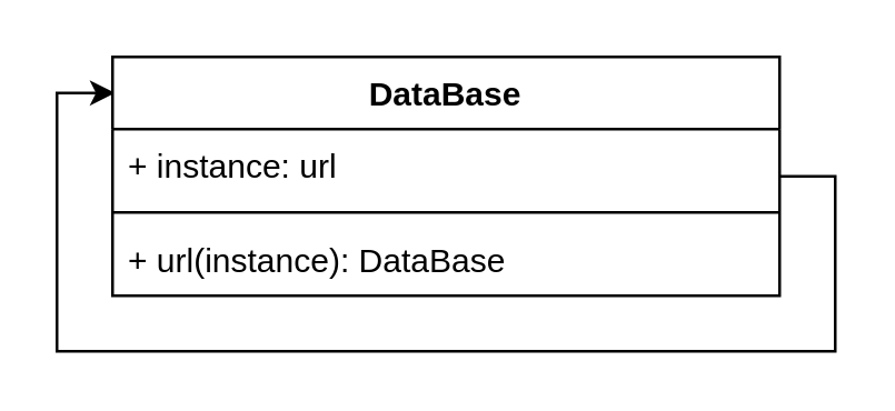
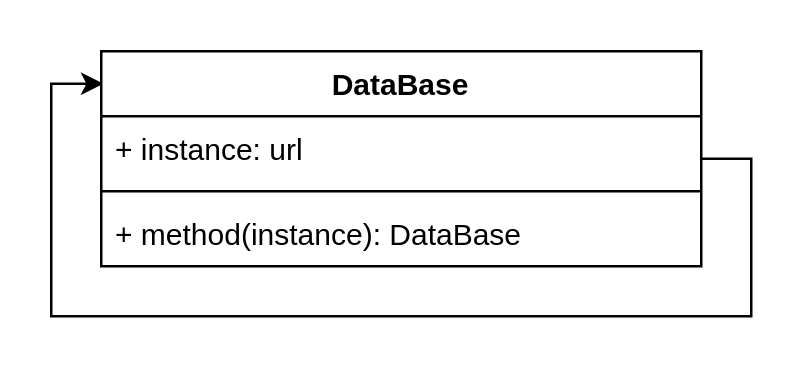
- <mxCell id="6" value="+ url(instance): DataBase  &#10;&#10;" style="text;strokeColor=none;fillColor=none;align=left;verticalAlign=top;spacingLeft=4;spacingRight=4;overflow=hidden;rotatable=0;points=[[0,0.5],[1,0.5]];portConstraint=eastwest;" vertex="1" parent="3"><mxGeometry y="60" width="240" height="26" as="geometry" /></mxCell>
+ <mxCell id="6" value="+ method(instance): DataBase  &#10;&#10;" style="text;strokeColor=none;fillColor=none;align=left;verticalAlign=top;spacingLeft=4;spacingRight=4;overflow=hidden;rotatable=0;points=[[0,0.5],[1,0.5]];portConstraint=eastwest;" vertex="1" parent="3"><mxGeometry y="60" width="240" height="26" as="geometry" /></mxCell>
